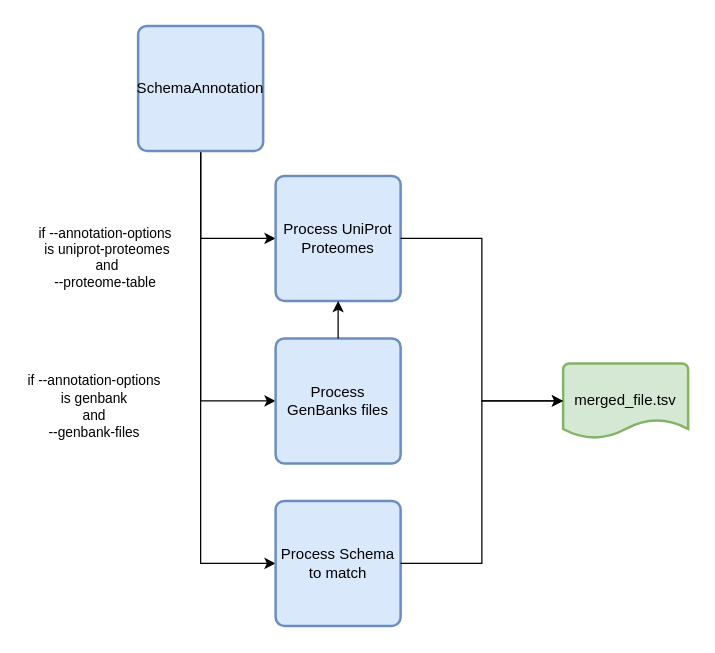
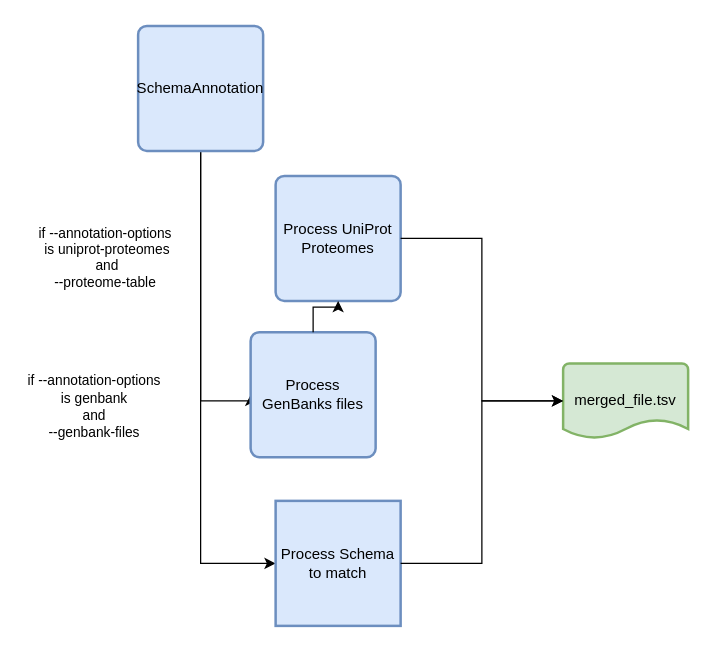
- <mxCell id="2" style="edgeStyle=orthogonalEdgeStyle;rounded=0;orthogonalLoop=1;jettySize=auto;html=1;entryX=0;entryY=0.5;entryDx=0;entryDy=0;" edge="1" parent="1" source="5" target="6"><mxGeometry relative="1" as="geometry"><Array as="points"><mxPoint x="160" y="190" /></Array></mxGeometry></mxCell>
- <mxCell id="7" value="Process GenBanks files" style="rounded=1;whiteSpace=wrap;html=1;absoluteArcSize=1;arcSize=14;strokeWidth=2;fillColor=#dae8fc;strokeColor=#6c8ebf;" vertex="1" parent="1"><mxGeometry x="220" y="270" width="100" height="100" as="geometry" /></mxCell>
+ <mxCell id="7" value="Process GenBanks files" style="rounded=1;whiteSpace=wrap;html=1;absoluteArcSize=1;arcSize=14;strokeWidth=2;fillColor=#dae8fc;strokeColor=#6c8ebf;" vertex="1" parent="1"><mxGeometry x="200" y="265" width="100" height="100" as="geometry" /></mxCell>
- <mxCell id="9" value="Process Schema to match" style="rounded=1;whiteSpace=wrap;html=1;absoluteArcSize=1;arcSize=14;strokeWidth=2;fillColor=#dae8fc;strokeColor=#6c8ebf;" vertex="1" parent="1"><mxGeometry x="220" y="400" width="100" height="100" as="geometry" /></mxCell>
+ <mxCell id="9" value="Process Schema to match" style="whiteSpace=wrap;html=1;absoluteArcSize=1;arcSize=14;strokeWidth=2;fillColor=#dae8fc;strokeColor=#6c8ebf;rounded=0;" vertex="1" parent="1"><mxGeometry x="220" y="400" width="100" height="100" as="geometry" /></mxCell>
